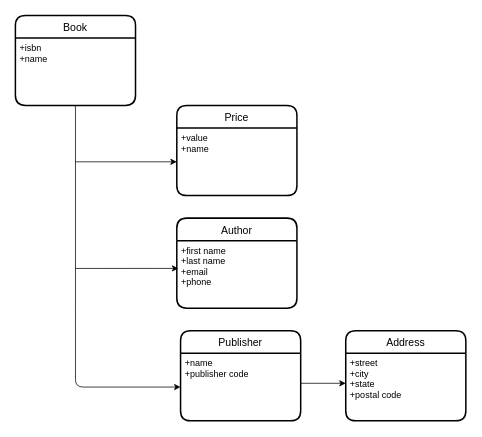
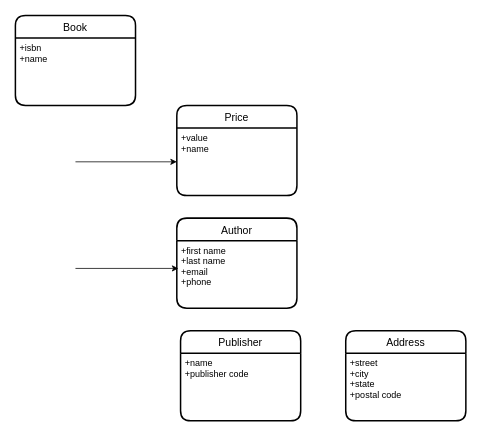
- <mxCell id="2" value="" style="endArrow=classic;html=1;exitX=0.5;exitY=1;exitDx=0;exitDy=0;entryX=0;entryY=0.5;entryDx=0;entryDy=0;" edge="1" parent="1" source="6" target="12"><mxGeometry width="50" height="50" relative="1" as="geometry"><mxPoint x="120" y="120" as="sourcePoint" /><mxPoint x="210" y="515" as="targetPoint" /><Array as="points"><mxPoint x="100" y="420" /><mxPoint x="100" y="515" /></Array></mxGeometry></mxCell>
- <mxCell id="15" value="" style="edgeStyle=orthogonalEdgeStyle;rounded=0;orthogonalLoop=1;jettySize=auto;html=1;" edge="1" parent="1" source="12" target="14"><mxGeometry relative="1" as="geometry"><Array as="points"><mxPoint x="430" y="510" /><mxPoint x="430" y="510" /></Array></mxGeometry></mxCell>
